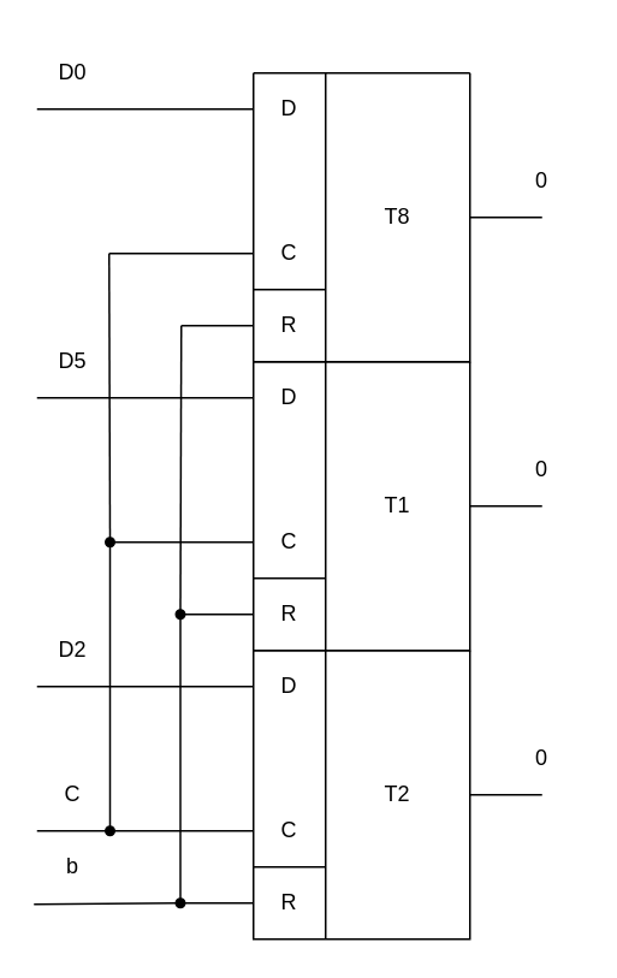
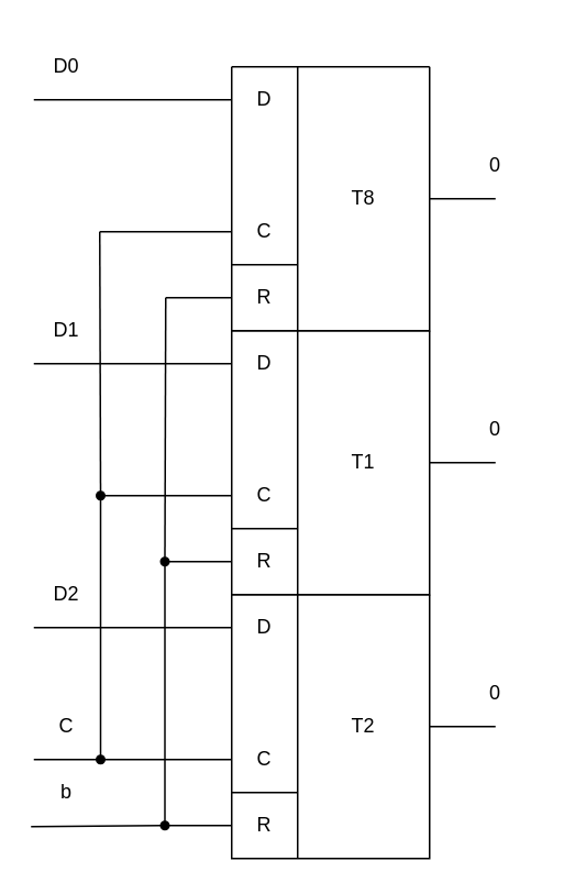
- <mxCell id="33" value="D5" style="text;html=1;strokeColor=none;fillColor=none;align=center;verticalAlign=middle;whiteSpace=wrap;rounded=0;" vertex="1" parent="1"><mxGeometry x="20" y="180" width="40" height="40" as="geometry" /></mxCell>
+ <mxCell id="33" value="D1" style="text;html=1;strokeColor=none;fillColor=none;align=center;verticalAlign=middle;whiteSpace=wrap;rounded=0;" vertex="1" parent="1"><mxGeometry x="20" y="180" width="40" height="40" as="geometry" /></mxCell>
